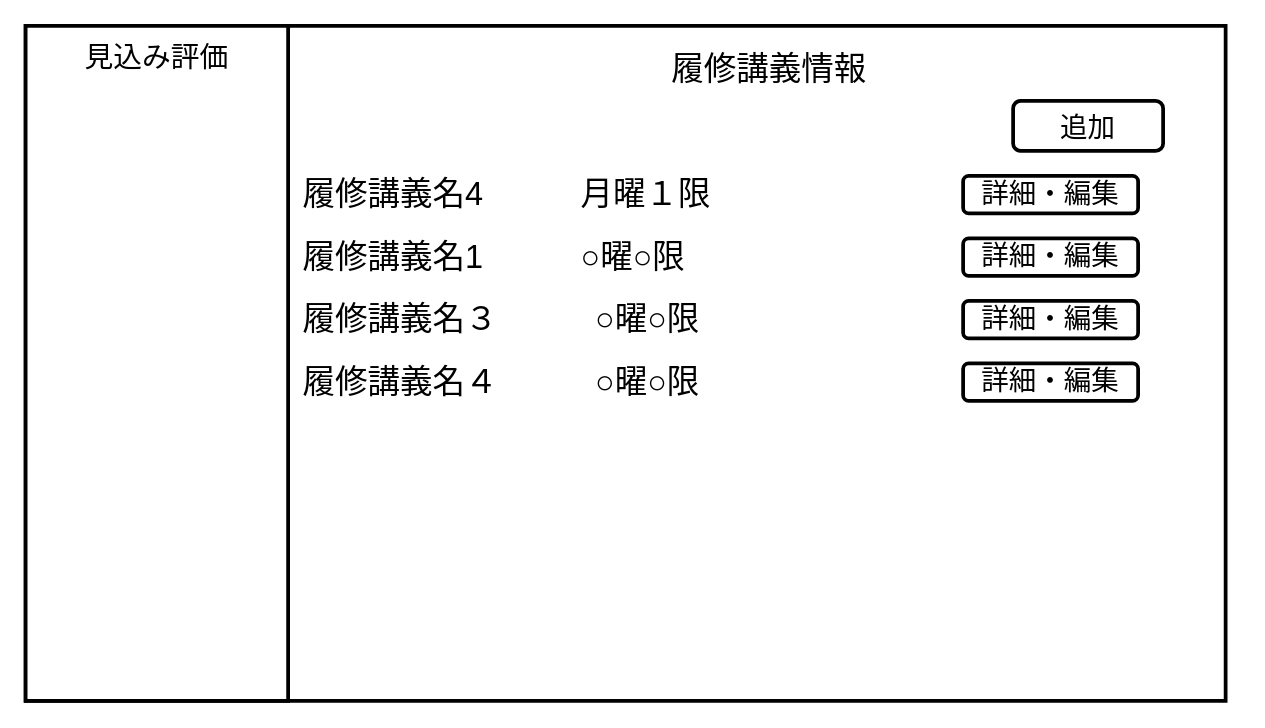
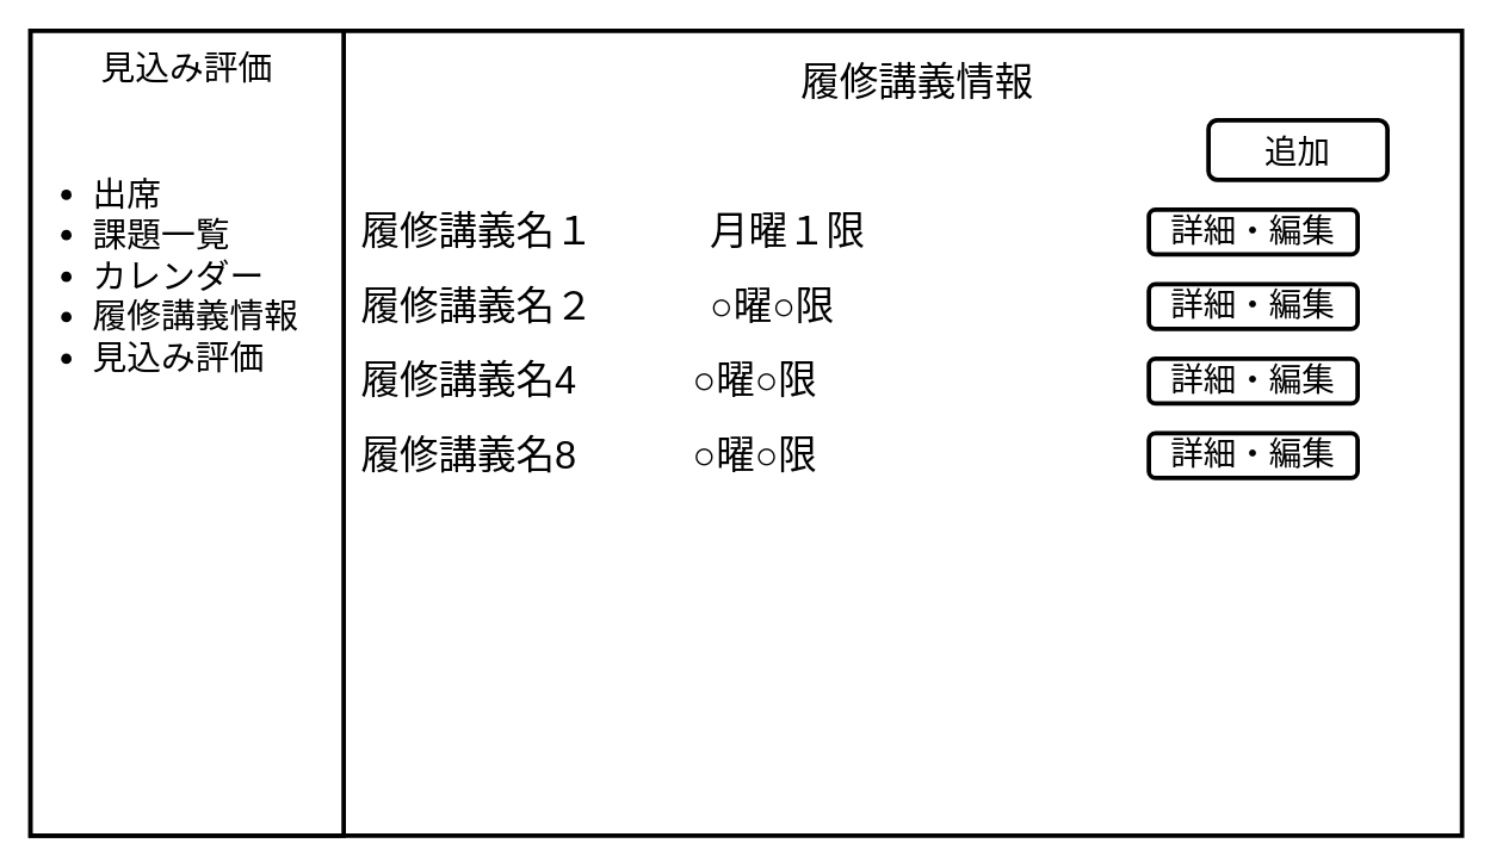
- <mxCell id="7" value="履修講義名4　　　月曜１限" style="text;html=1;strokeColor=none;fillColor=none;align=left;verticalAlign=middle;whiteSpace=wrap;rounded=0;fontSize=26;fontColor=#000000;" parent="1" vertex="1"><mxGeometry x="240" y="140" width="740" height="30" as="geometry" /></mxCell>
+ <mxCell id="7" value="履修講義名１　　　月曜１限" style="text;html=1;strokeColor=none;fillColor=none;align=left;verticalAlign=middle;whiteSpace=wrap;rounded=0;fontSize=26;fontColor=#000000;" parent="1" vertex="1"><mxGeometry x="240" y="140" width="740" height="30" as="geometry" /></mxCell>
+ <mxCell id="5" value="&lt;ul&gt;&lt;li&gt;出席&lt;/li&gt;&lt;li&gt;課題一覧&lt;/li&gt;&lt;li&gt;カレンダー&lt;/li&gt;&lt;li&gt;履修講義情報&lt;/li&gt;&lt;li&gt;見込み評価&lt;/li&gt;&lt;/ul&gt;" style="text;strokeColor=none;fillColor=none;html=1;whiteSpace=wrap;verticalAlign=middle;overflow=hidden;fontSize=23;fontColor=#000000;" parent="1" vertex="1"><mxGeometry x="20" y="70" width="210" height="230" as="geometry" /></mxCell>
- <mxCell id="9" value="履修講義名1　　　○曜○限" style="text;html=1;strokeColor=none;fillColor=none;align=left;verticalAlign=middle;whiteSpace=wrap;rounded=0;fontSize=26;fontColor=#000000;" parent="1" vertex="1"><mxGeometry x="240" y="190" width="740" height="30" as="geometry" /></mxCell>
+ <mxCell id="9" value="履修講義名２　　　○曜○限" style="text;html=1;strokeColor=none;fillColor=none;align=left;verticalAlign=middle;whiteSpace=wrap;rounded=0;fontSize=26;fontColor=#000000;" parent="1" vertex="1"><mxGeometry x="240" y="190" width="740" height="30" as="geometry" /></mxCell>
- <mxCell id="10" value="履修講義名３　　　○曜○限" style="text;html=1;strokeColor=none;fillColor=none;align=left;verticalAlign=middle;whiteSpace=wrap;rounded=0;fontSize=26;fontColor=#000000;" parent="1" vertex="1"><mxGeometry x="240" y="240" width="740" height="30" as="geometry" /></mxCell>
+ <mxCell id="10" value="履修講義名4　　　○曜○限" style="text;html=1;strokeColor=none;fillColor=none;align=left;verticalAlign=middle;whiteSpace=wrap;rounded=0;fontSize=26;fontColor=#000000;" parent="1" vertex="1"><mxGeometry x="240" y="240" width="740" height="30" as="geometry" /></mxCell>
- <mxCell id="11" value="履修講義名４　　　○曜○限" style="text;html=1;strokeColor=none;fillColor=none;align=left;verticalAlign=middle;whiteSpace=wrap;rounded=0;fontSize=26;fontColor=#000000;" parent="1" vertex="1"><mxGeometry x="240" y="290" width="740" height="30" as="geometry" /></mxCell>
+ <mxCell id="11" value="履修講義名8　　　○曜○限" style="text;html=1;strokeColor=none;fillColor=none;align=left;verticalAlign=middle;whiteSpace=wrap;rounded=0;fontSize=26;fontColor=#000000;" parent="1" vertex="1"><mxGeometry x="240" y="290" width="740" height="30" as="geometry" /></mxCell>
